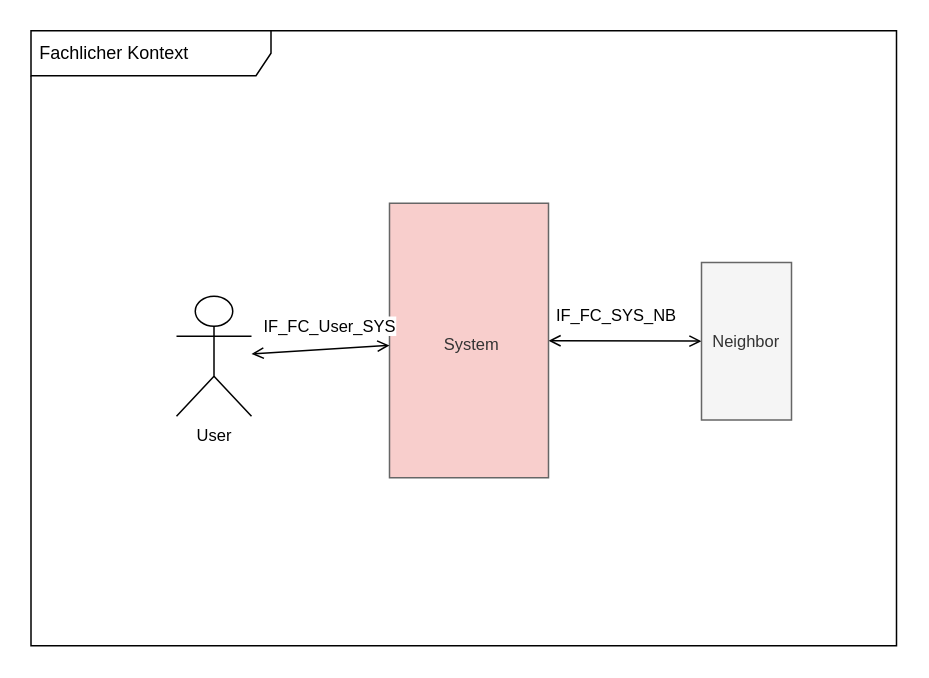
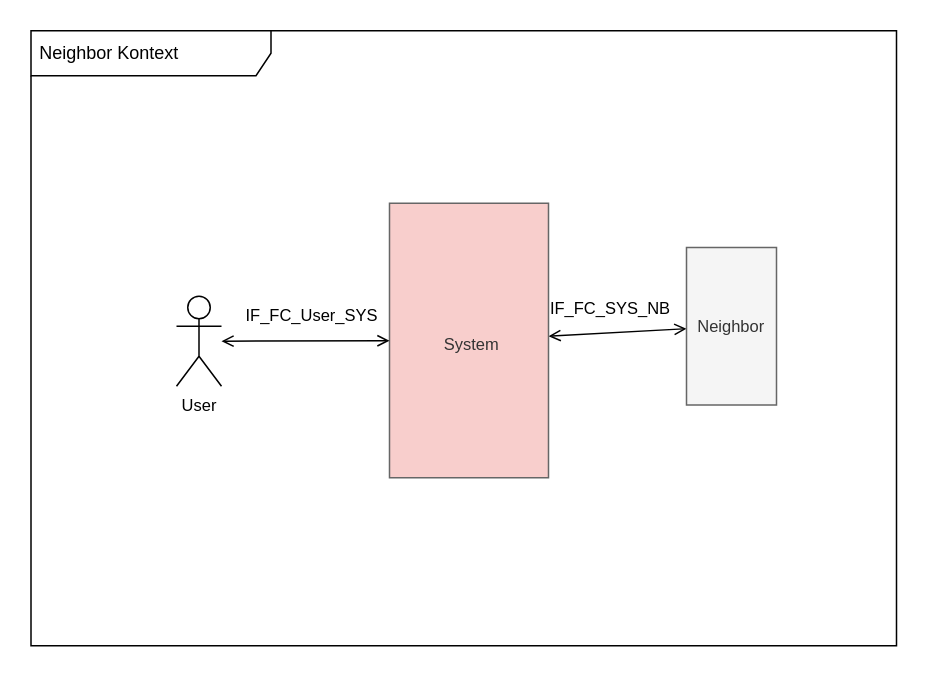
- <mxCell id="2" value="Fachlicher Kontext" style="shape=umlFrame;whiteSpace=wrap;html=1;pointerEvents=0;recursiveResize=0;container=1;collapsible=0;width=160;fillColor=none;align=left;spacingLeft=4;" parent="1" vertex="1"><mxGeometry x="20" width="577" height="410" as="geometry" y="20" /></mxCell>
+ <mxCell id="2" value="Neighbor Kontext" style="shape=umlFrame;whiteSpace=wrap;html=1;pointerEvents=0;recursiveResize=0;container=1;collapsible=0;width=160;fillColor=none;align=left;spacingLeft=4;" parent="1" vertex="1"><mxGeometry x="20" width="577" height="410" as="geometry" y="20" /></mxCell>
- <mxCell id="10" value="Neighbor" style="rounded=0;whiteSpace=wrap;html=1;fontFamily=Helvetica;fontSize=11;fontColor=#333333;labelBackgroundColor=none;fillColor=#f5f5f5;strokeColor=#666666;" vertex="1" parent="3"><mxGeometry x="467" y="174.5" width="60" height="105" as="geometry" /></mxCell>
+ <mxCell id="10" value="Neighbor" style="rounded=0;whiteSpace=wrap;html=1;fontFamily=Helvetica;fontSize=11;fontColor=#333333;labelBackgroundColor=none;fillColor=#f5f5f5;strokeColor=#666666;" vertex="1" parent="3"><mxGeometry x="457" y="164.5" width="60" height="105" as="geometry" /></mxCell>
- <mxCell id="9" value="User" style="shape=umlActor;verticalLabelPosition=bottom;verticalAlign=top;html=1;outlineConnect=0;fontFamily=Helvetica;fontSize=11;fontColor=default;labelBackgroundColor=default;" vertex="1" parent="3"><mxGeometry x="117" y="197" width="50" height="80" as="geometry" /></mxCell>
+ <mxCell id="9" value="User" style="shape=umlActor;verticalLabelPosition=bottom;verticalAlign=top;html=1;outlineConnect=0;fontFamily=Helvetica;fontSize=11;fontColor=default;labelBackgroundColor=default;" vertex="1" parent="3"><mxGeometry x="117" y="197" width="30" height="60" as="geometry" /></mxCell>
